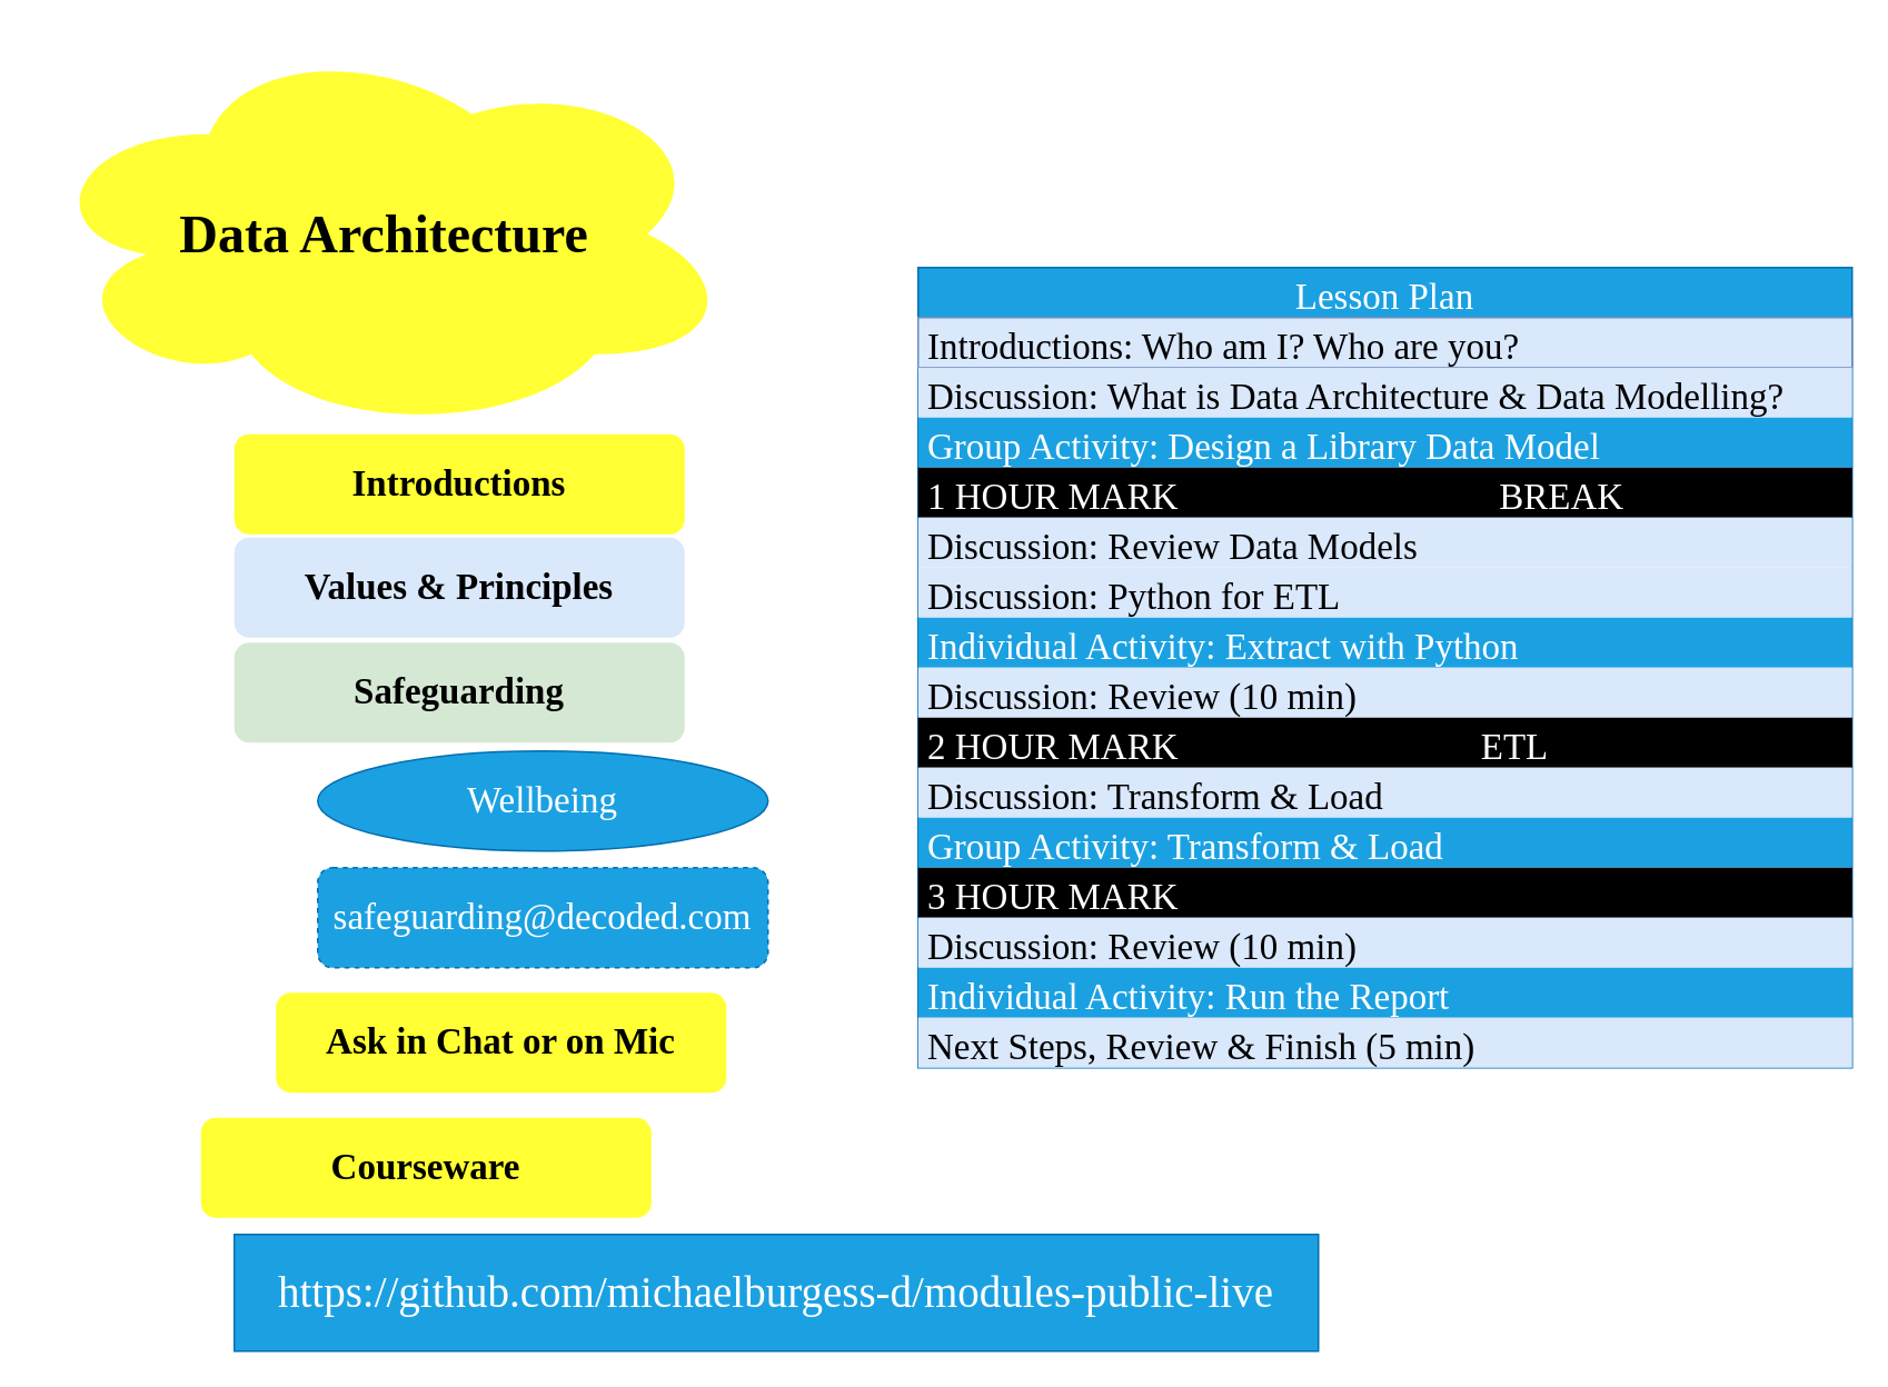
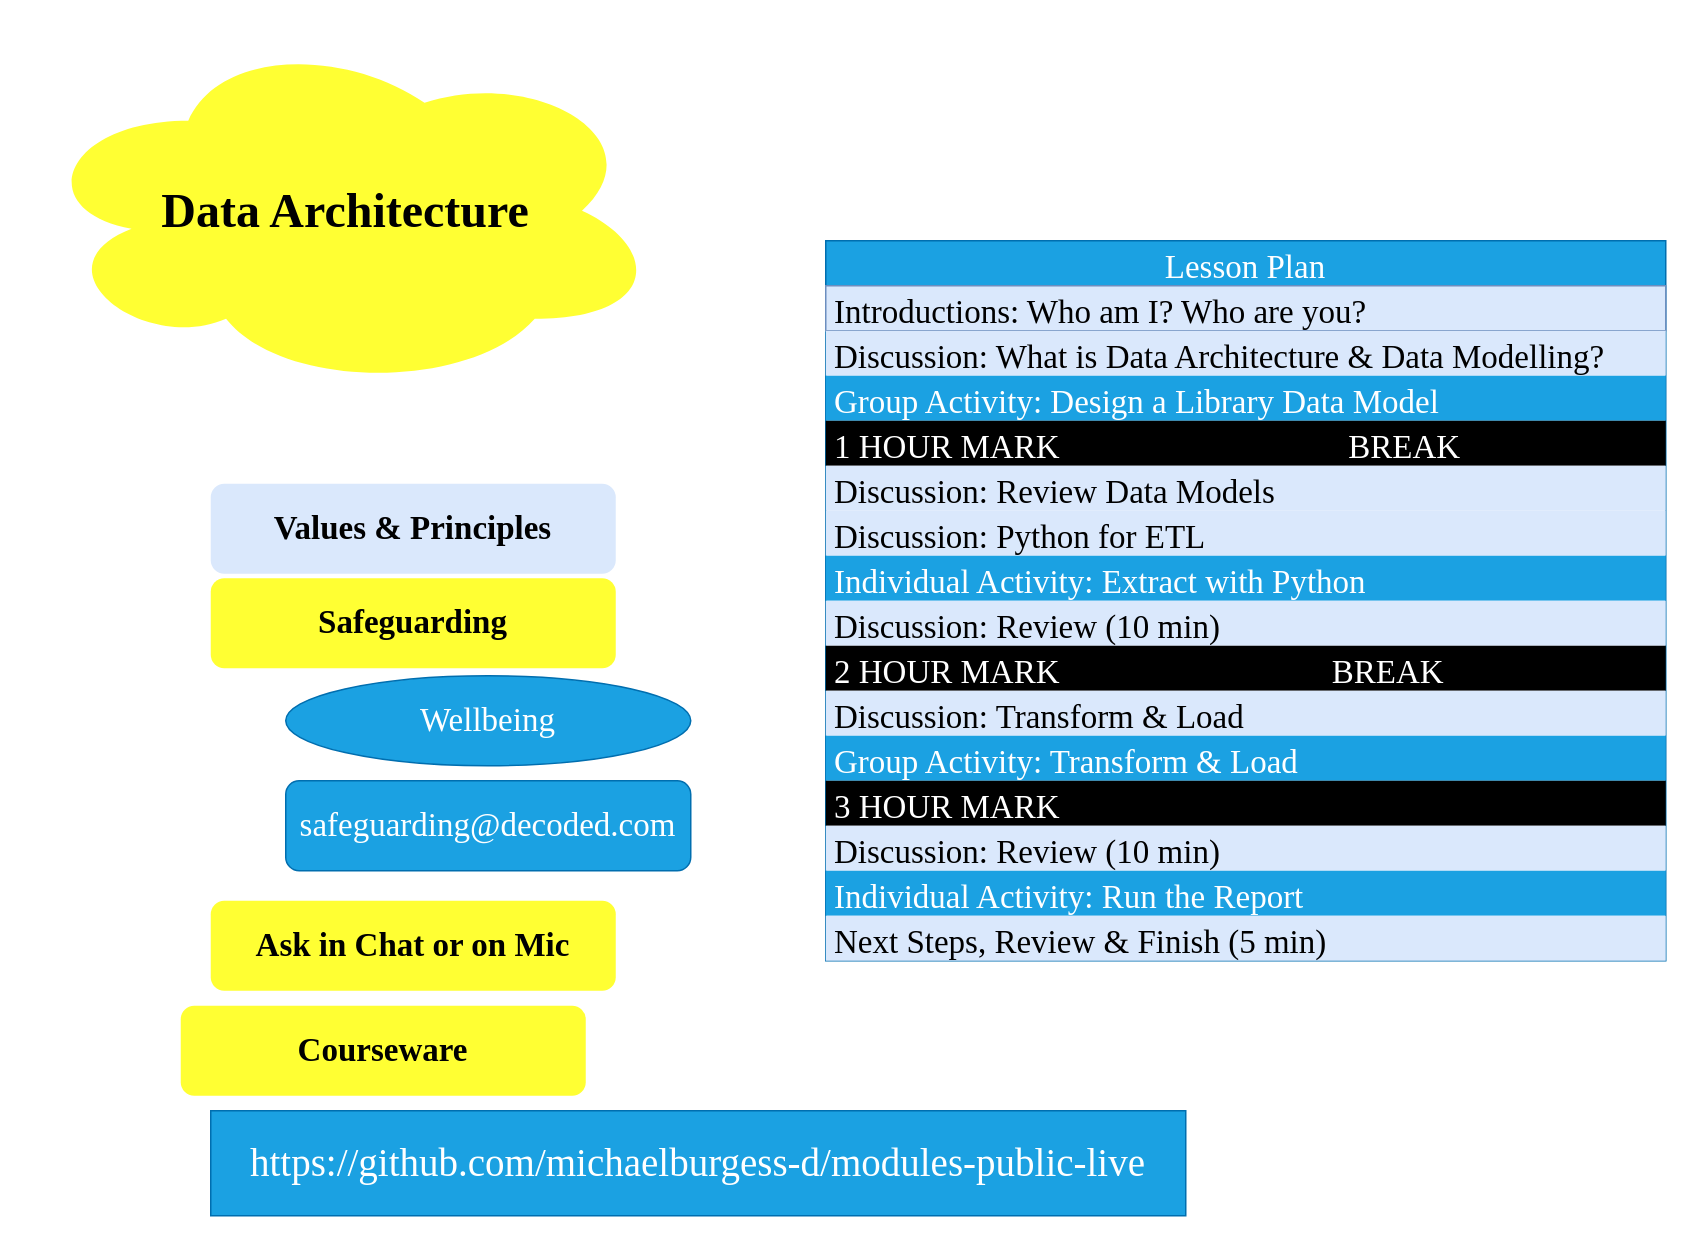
- <mxCell id="5" value="Introductions" style="rounded=1;whiteSpace=wrap;html=1;fontFamily=Barlow Condensed;fontSource=https%3A%2F%2Ffonts.googleapis.com%2Fcss%3Ffamily%3DBarlow%2BCondensed;fontSize=22;fillColor=#FFFF33;strokeColor=none;fontStyle=1" parent="1" vertex="1"><mxGeometry x="140" y="260" width="270" height="60" as="geometry" /></mxCell>
- <mxCell id="3" value="Safeguarding" style="rounded=1;whiteSpace=wrap;html=1;fontFamily=Barlow Condensed;fontSource=https%3A%2F%2Ffonts.googleapis.com%2Fcss%3Ffamily%3DBarlow%2BCondensed;fontSize=22;fillColor=#d5e8d4;strokeColor=none;fontStyle=1;" parent="1" vertex="1"><mxGeometry x="140" y="385" width="270" height="60" as="geometry" /></mxCell>
+ <mxCell id="3" value="Safeguarding" style="rounded=1;whiteSpace=wrap;html=1;fontFamily=Barlow Condensed;fontSource=https%3A%2F%2Ffonts.googleapis.com%2Fcss%3Ffamily%3DBarlow%2BCondensed;fontSize=22;fillColor=#FFFF33;strokeColor=none;fontStyle=1" parent="1" vertex="1"><mxGeometry x="140" y="385" width="270" height="60" as="geometry" /></mxCell>
- <mxCell id="20" value="2 HOUR MARK                                 ETL                                     (5 min)" style="text;strokeColor=none;fillColor=#000000;align=left;verticalAlign=middle;spacingLeft=4;spacingRight=4;overflow=hidden;points=[[0,0.5],[1,0.5]];portConstraint=eastwest;rotatable=0;fontFamily=Barlow Condensed;fontSource=https%3A%2F%2Ffonts.googleapis.com%2Fcss%3Ffamily%3DBarlow%2BCondensed;fontSize=22;fontStyle=0;fontColor=#FFFFFF;" vertex="1" parent="11"><mxGeometry y="270" width="560" height="30" as="geometry" /></mxCell>
+ <mxCell id="20" value="2 HOUR MARK                                 BREAK                                     (5 min)" style="text;strokeColor=none;fillColor=#000000;align=left;verticalAlign=middle;spacingLeft=4;spacingRight=4;overflow=hidden;points=[[0,0.5],[1,0.5]];portConstraint=eastwest;rotatable=0;fontFamily=Barlow Condensed;fontSource=https%3A%2F%2Ffonts.googleapis.com%2Fcss%3Ffamily%3DBarlow%2BCondensed;fontSize=22;fontStyle=0;fontColor=#FFFFFF;" vertex="1" parent="11"><mxGeometry y="270" width="560" height="30" as="geometry" /></mxCell>
- <mxCell id="9" value="safeguarding@decoded.com" style="rounded=1;whiteSpace=wrap;html=1;fontFamily=Barlow Condensed;fontSource=https%3A%2F%2Ffonts.googleapis.com%2Fcss%3Ffamily%3DBarlow%2BCondensed;fontSize=22;fillColor=#1ba1e2;strokeColor=#006EAF;fontStyle=0;fontColor=#ffffff;dashed=1;" parent="1" vertex="1"><mxGeometry x="190" y="520" width="270" height="60" as="geometry" /></mxCell>
+ <mxCell id="9" value="safeguarding@decoded.com" style="rounded=1;whiteSpace=wrap;html=1;fontFamily=Barlow Condensed;fontSource=https%3A%2F%2Ffonts.googleapis.com%2Fcss%3Ffamily%3DBarlow%2BCondensed;fontSize=22;fillColor=#1ba1e2;strokeColor=#006EAF;fontStyle=0;fontColor=#ffffff;" parent="1" vertex="1"><mxGeometry x="190" y="520" width="270" height="60" as="geometry" /></mxCell>
- <mxCell id="10" value="Ask in Chat or on Mic" style="rounded=1;whiteSpace=wrap;html=1;fontFamily=Barlow Condensed;fontSource=https%3A%2F%2Ffonts.googleapis.com%2Fcss%3Ffamily%3DBarlow%2BCondensed;fontSize=22;fillColor=#FFFF33;strokeColor=none;fontStyle=1" parent="1" vertex="1"><mxGeometry x="165" y="595" width="270" height="60" as="geometry" /></mxCell>
+ <mxCell id="10" value="Ask in Chat or on Mic" style="rounded=1;whiteSpace=wrap;html=1;fontFamily=Barlow Condensed;fontSource=https%3A%2F%2Ffonts.googleapis.com%2Fcss%3Ffamily%3DBarlow%2BCondensed;fontSize=22;fillColor=#FFFF33;strokeColor=none;fontStyle=1" parent="1" vertex="1"><mxGeometry x="140" y="600" width="270" height="60" as="geometry" /></mxCell>
